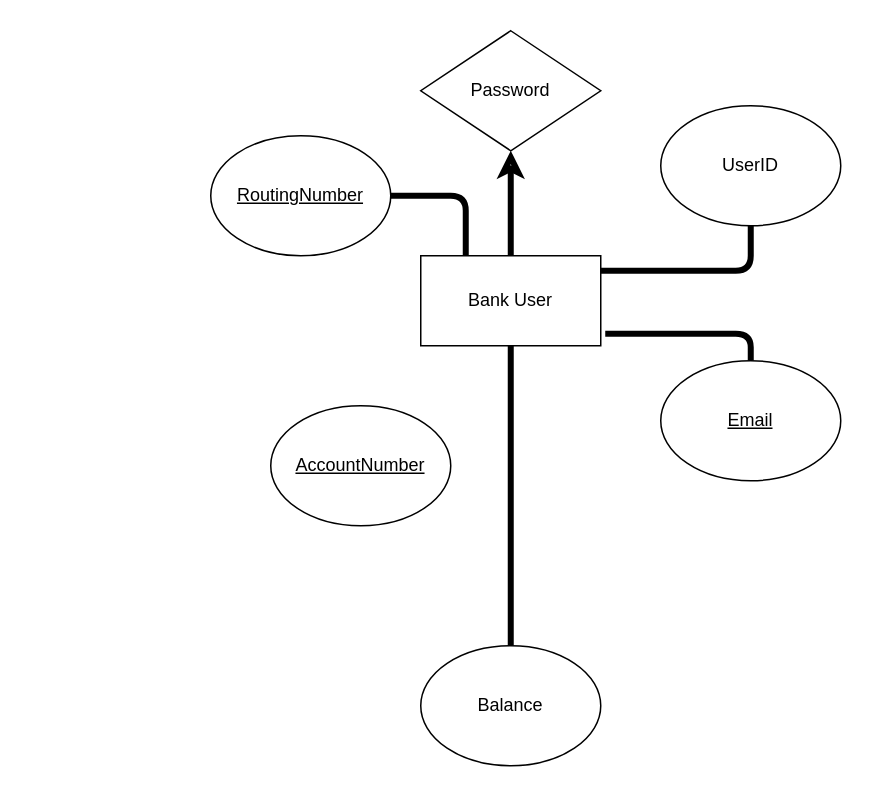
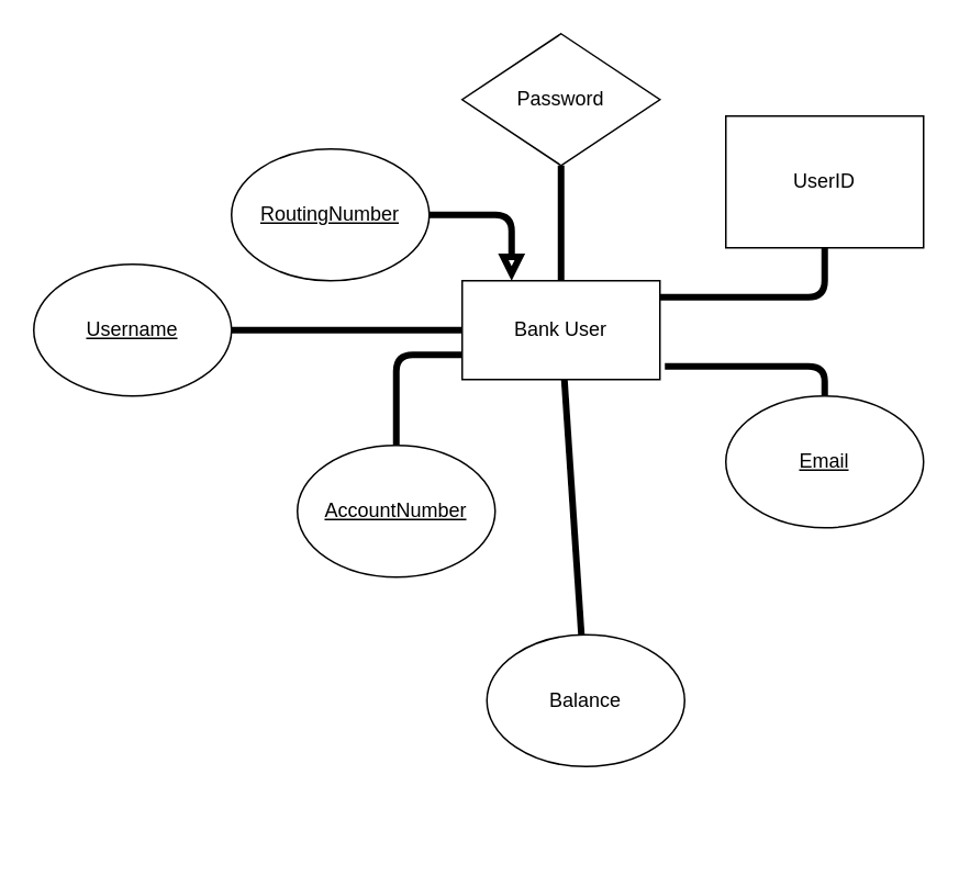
- <mxCell id="10" value="UserID" style="ellipse;whiteSpace=wrap;html=1;" parent="1" vertex="1"><mxGeometry x="440" y="70" width="120" height="80" as="geometry" /></mxCell>
+ <mxCell id="10" value="UserID" style="whiteSpace=wrap;html=1;rounded=0;" parent="1" vertex="1"><mxGeometry x="440" y="70" width="120" height="80" as="geometry" /></mxCell>
- <mxCell id="2" value="" style="edgeStyle=none;html=1;endArrow=classic;endFill=0;strokeWidth=4;" parent="1" source="3" target="6" edge="1"><mxGeometry relative="1" as="geometry" /></mxCell>
+ <mxCell id="2" value="" style="edgeStyle=none;html=1;endArrow=none;endFill=0;strokeWidth=4;" parent="1" source="3" target="6" edge="1"><mxGeometry relative="1" as="geometry" /></mxCell>
- <mxCell id="13" value="" style="edgeStyle=none;html=1;startArrow=none;startFill=0;endArrow=none;endFill=0;strokeWidth=4;entryX=0.25;entryY=0;entryDx=0;entryDy=0;" parent="1" source="14" target="3" edge="1"><mxGeometry relative="1" as="geometry"><Array as="points"><mxPoint x="310" y="130" /></Array></mxGeometry></mxCell>
+ <mxCell id="13" value="" style="edgeStyle=none;html=1;startArrow=none;startFill=0;endArrow=block;endFill=0;strokeWidth=4;entryX=0.25;entryY=0;entryDx=0;entryDy=0;" parent="1" source="14" target="3" edge="1"><mxGeometry relative="1" as="geometry"><Array as="points"><mxPoint x="310" y="130" /></Array></mxGeometry></mxCell>
+ <mxCell id="5" value="&lt;u&gt;Username&lt;/u&gt;" style="ellipse;whiteSpace=wrap;html=1;" parent="1" vertex="1"><mxGeometry x="20" y="160" width="120" height="80" as="geometry" /></mxCell>
+ <mxCell id="4" value="" style="edgeStyle=none;html=1;endArrow=none;endFill=0;strokeWidth=4;" parent="1" source="5" target="3" edge="1"><mxGeometry relative="1" as="geometry" /></mxCell>
+ <mxCell id="11" value="" style="edgeStyle=none;html=1;startArrow=none;startFill=0;endArrow=none;endFill=0;strokeWidth=4;entryX=0;entryY=0.75;entryDx=0;entryDy=0;" parent="1" source="12" target="3" edge="1"><mxGeometry relative="1" as="geometry"><Array as="points"><mxPoint x="240" y="215" /></Array></mxGeometry></mxCell>
- <mxCell id="16" value="Balance" style="ellipse;whiteSpace=wrap;html=1;" parent="1" vertex="1"><mxGeometry x="280" y="430" width="120" height="80" as="geometry" /></mxCell>
+ <mxCell id="16" value="Balance" style="ellipse;whiteSpace=wrap;html=1;" parent="1" vertex="1"><mxGeometry x="295" y="385" width="120" height="80" as="geometry" /></mxCell>
